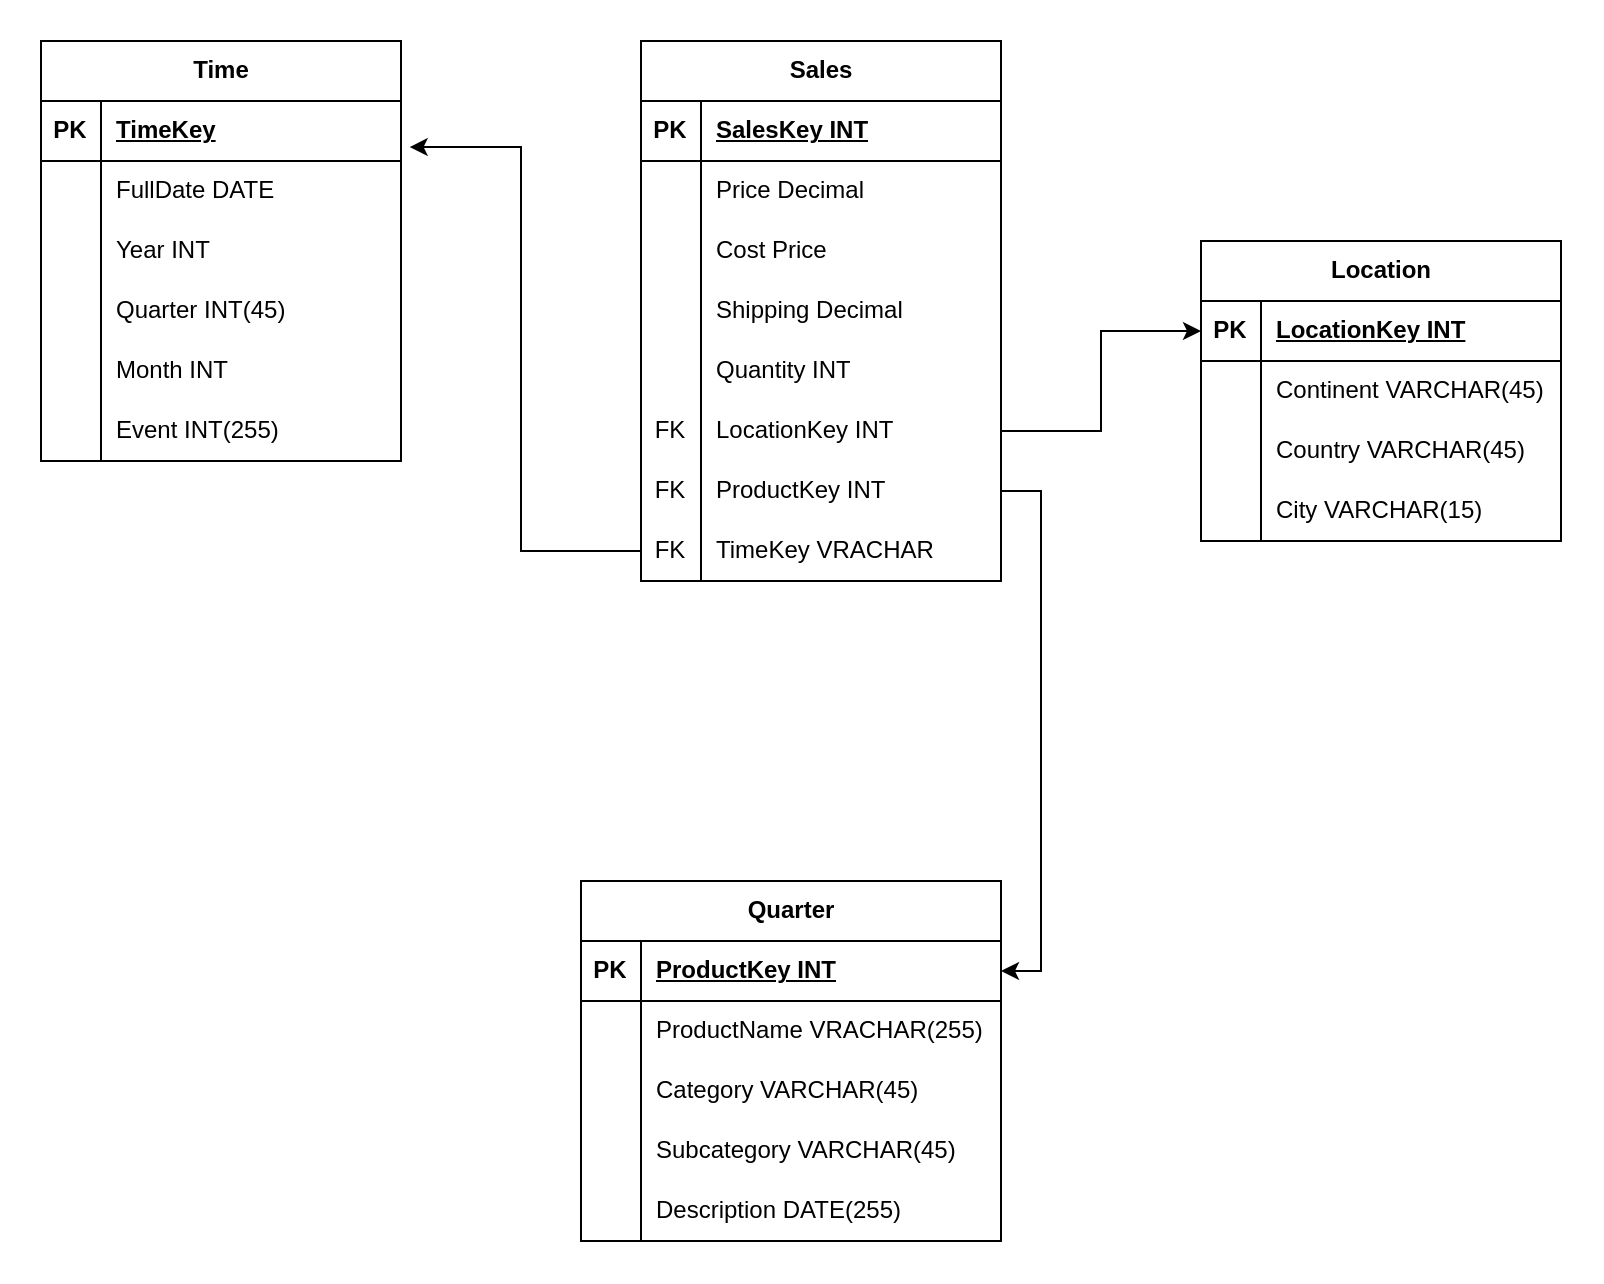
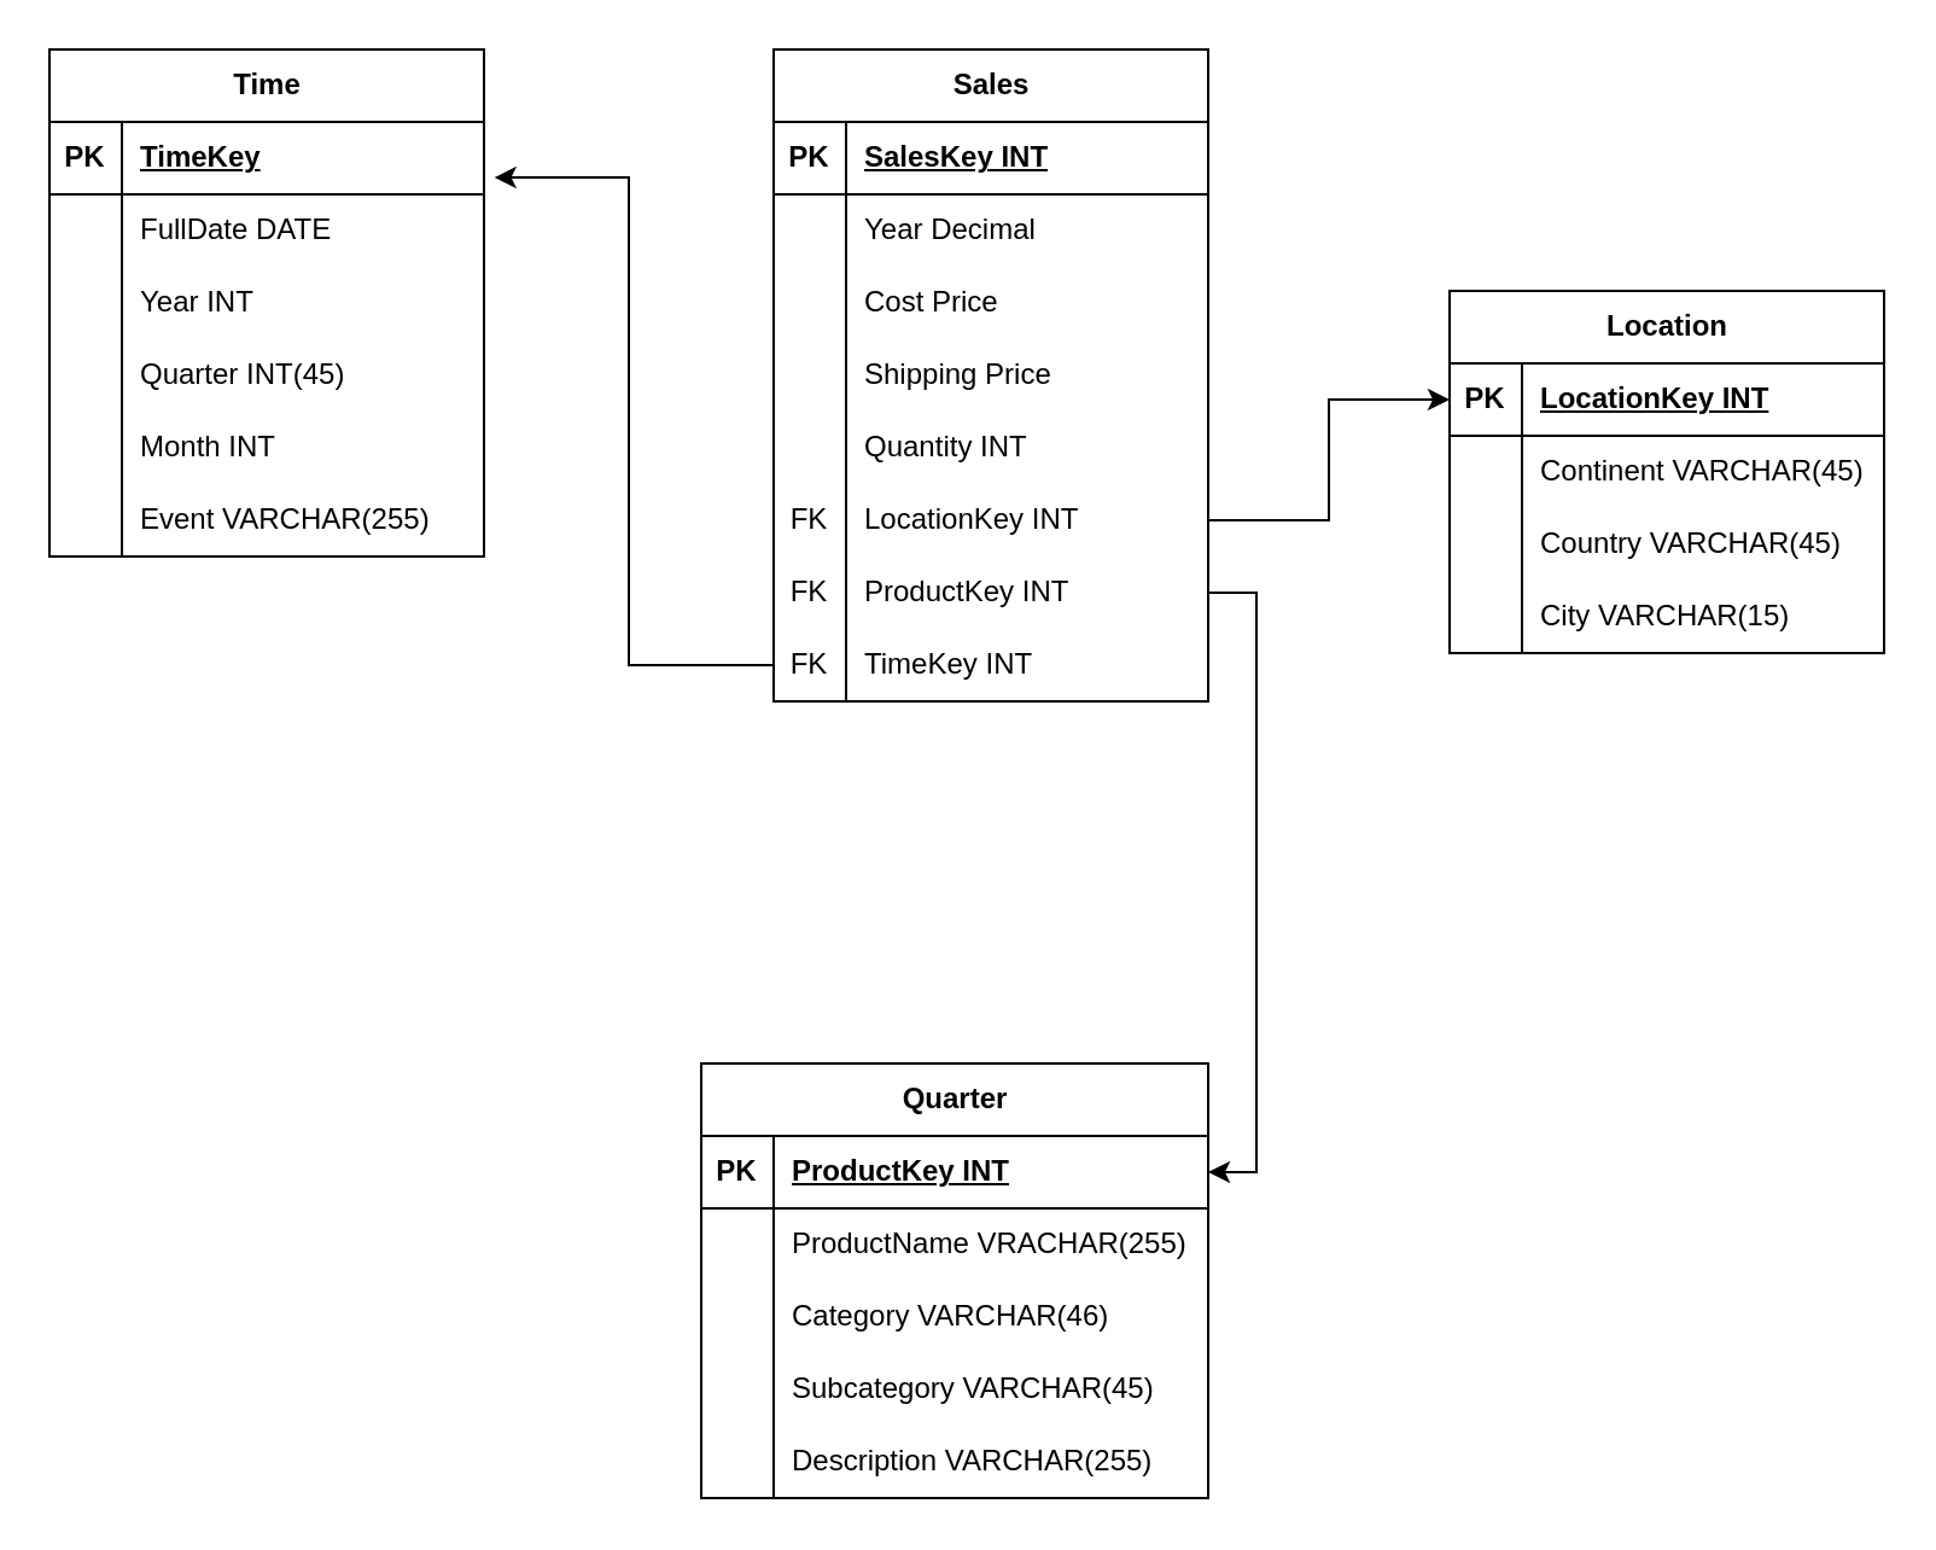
- <mxCell id="56" value="Price Decimal" style="shape=partialRectangle;connectable=0;fillColor=none;top=0;left=0;bottom=0;right=0;align=left;spacingLeft=6;overflow=hidden;whiteSpace=wrap;html=1;" vertex="1" parent="54"><mxGeometry x="30" width="150" height="30" as="geometry"><mxRectangle width="150" height="30" as="alternateBounds" /></mxGeometry></mxCell>
+ <mxCell id="56" value="Year Decimal" style="shape=partialRectangle;connectable=0;fillColor=none;top=0;left=0;bottom=0;right=0;align=left;spacingLeft=6;overflow=hidden;whiteSpace=wrap;html=1;" vertex="1" parent="54"><mxGeometry x="30" width="150" height="30" as="geometry"><mxRectangle width="150" height="30" as="alternateBounds" /></mxGeometry></mxCell>
- <mxCell id="62" value="Shipping Decimal" style="shape=partialRectangle;connectable=0;fillColor=none;top=0;left=0;bottom=0;right=0;align=left;spacingLeft=6;overflow=hidden;whiteSpace=wrap;html=1;" vertex="1" parent="60"><mxGeometry x="30" width="150" height="30" as="geometry"><mxRectangle width="150" height="30" as="alternateBounds" /></mxGeometry></mxCell>
+ <mxCell id="62" value="Shipping Price" style="shape=partialRectangle;connectable=0;fillColor=none;top=0;left=0;bottom=0;right=0;align=left;spacingLeft=6;overflow=hidden;whiteSpace=wrap;html=1;" vertex="1" parent="60"><mxGeometry x="30" width="150" height="30" as="geometry"><mxRectangle width="150" height="30" as="alternateBounds" /></mxGeometry></mxCell>
- <mxCell id="20" value="Event INT(255)" style="shape=partialRectangle;connectable=0;fillColor=none;top=0;left=0;bottom=0;right=0;align=left;spacingLeft=6;overflow=hidden;whiteSpace=wrap;html=1;" vertex="1" parent="18"><mxGeometry x="30" width="150" height="30" as="geometry"><mxRectangle width="150" height="30" as="alternateBounds" /></mxGeometry></mxCell>
+ <mxCell id="20" value="Event VARCHAR(255)" style="shape=partialRectangle;connectable=0;fillColor=none;top=0;left=0;bottom=0;right=0;align=left;spacingLeft=6;overflow=hidden;whiteSpace=wrap;html=1;" vertex="1" parent="18"><mxGeometry x="30" width="150" height="30" as="geometry"><mxRectangle width="150" height="30" as="alternateBounds" /></mxGeometry></mxCell>
- <mxCell id="74" value="TimeKey VRACHAR" style="shape=partialRectangle;connectable=0;fillColor=none;top=0;left=0;bottom=0;right=0;align=left;spacingLeft=6;overflow=hidden;whiteSpace=wrap;html=1;" vertex="1" parent="72"><mxGeometry x="30" width="150" height="30" as="geometry"><mxRectangle width="150" height="30" as="alternateBounds" /></mxGeometry></mxCell>
+ <mxCell id="74" value="TimeKey INT" style="shape=partialRectangle;connectable=0;fillColor=none;top=0;left=0;bottom=0;right=0;align=left;spacingLeft=6;overflow=hidden;whiteSpace=wrap;html=1;" vertex="1" parent="72"><mxGeometry x="30" width="150" height="30" as="geometry"><mxRectangle width="150" height="30" as="alternateBounds" /></mxGeometry></mxCell>
- <mxCell id="30" value="Category VARCHAR(45)" style="shape=partialRectangle;connectable=0;fillColor=none;top=0;left=0;bottom=0;right=0;align=left;spacingLeft=6;overflow=hidden;whiteSpace=wrap;html=1;" vertex="1" parent="28"><mxGeometry x="30" width="180" height="30" as="geometry"><mxRectangle width="180" height="30" as="alternateBounds" /></mxGeometry></mxCell>
+ <mxCell id="30" value="Category VARCHAR(46)" style="shape=partialRectangle;connectable=0;fillColor=none;top=0;left=0;bottom=0;right=0;align=left;spacingLeft=6;overflow=hidden;whiteSpace=wrap;html=1;" vertex="1" parent="28"><mxGeometry x="30" width="180" height="30" as="geometry"><mxRectangle width="180" height="30" as="alternateBounds" /></mxGeometry></mxCell>
- <mxCell id="36" value="Description DATE(255)" style="shape=partialRectangle;connectable=0;fillColor=none;top=0;left=0;bottom=0;right=0;align=left;spacingLeft=6;overflow=hidden;whiteSpace=wrap;html=1;" vertex="1" parent="34"><mxGeometry x="30" width="180" height="30" as="geometry"><mxRectangle width="180" height="30" as="alternateBounds" /></mxGeometry></mxCell>
+ <mxCell id="36" value="Description VARCHAR(255)" style="shape=partialRectangle;connectable=0;fillColor=none;top=0;left=0;bottom=0;right=0;align=left;spacingLeft=6;overflow=hidden;whiteSpace=wrap;html=1;" vertex="1" parent="34"><mxGeometry x="30" width="180" height="30" as="geometry"><mxRectangle width="180" height="30" as="alternateBounds" /></mxGeometry></mxCell>
